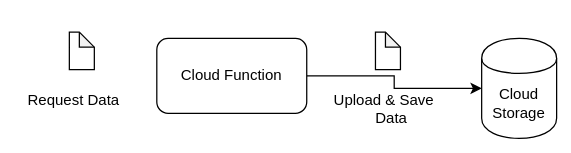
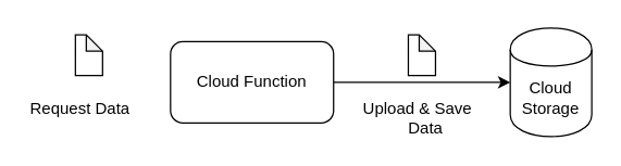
- <mxCell id="6" value="Cloud&lt;br&gt;Storage" style="shape=cylinder;whiteSpace=wrap;html=1;boundedLbl=1;backgroundOutline=1;" vertex="1" parent="1"><mxGeometry x="385" y="30" width="60" height="80" as="geometry" /></mxCell>
+ <mxCell id="6" value="Cloud&lt;br&gt;Storage" style="shape=cylinder;whiteSpace=wrap;html=1;boundedLbl=1;backgroundOutline=1;" vertex="1" parent="1"><mxGeometry x="375" y="20" width="60" height="80" as="geometry" /></mxCell>
